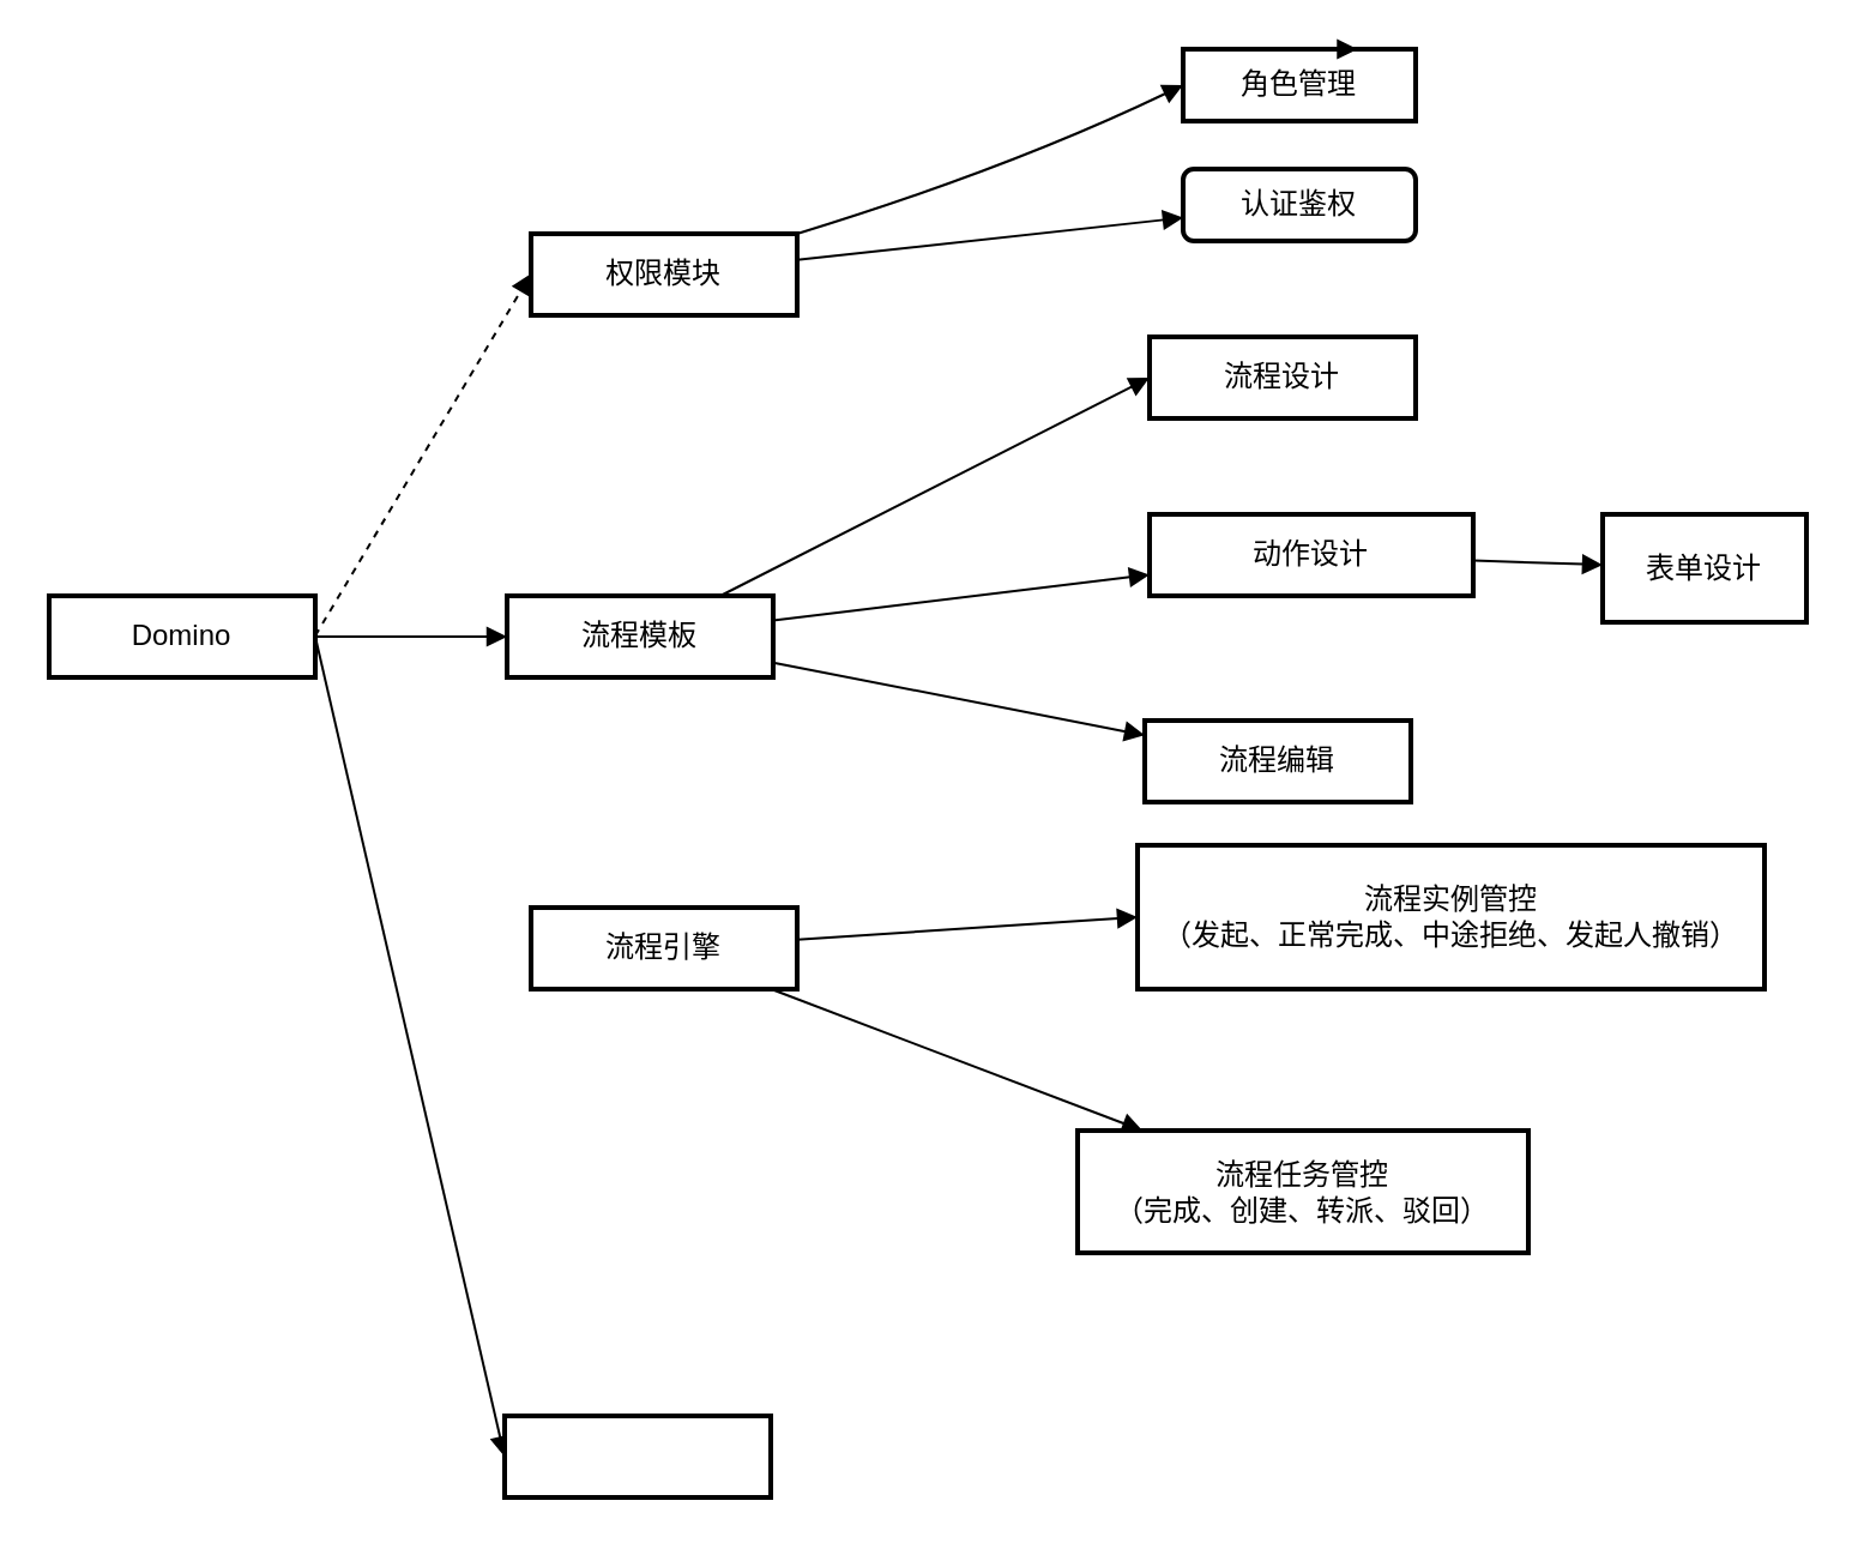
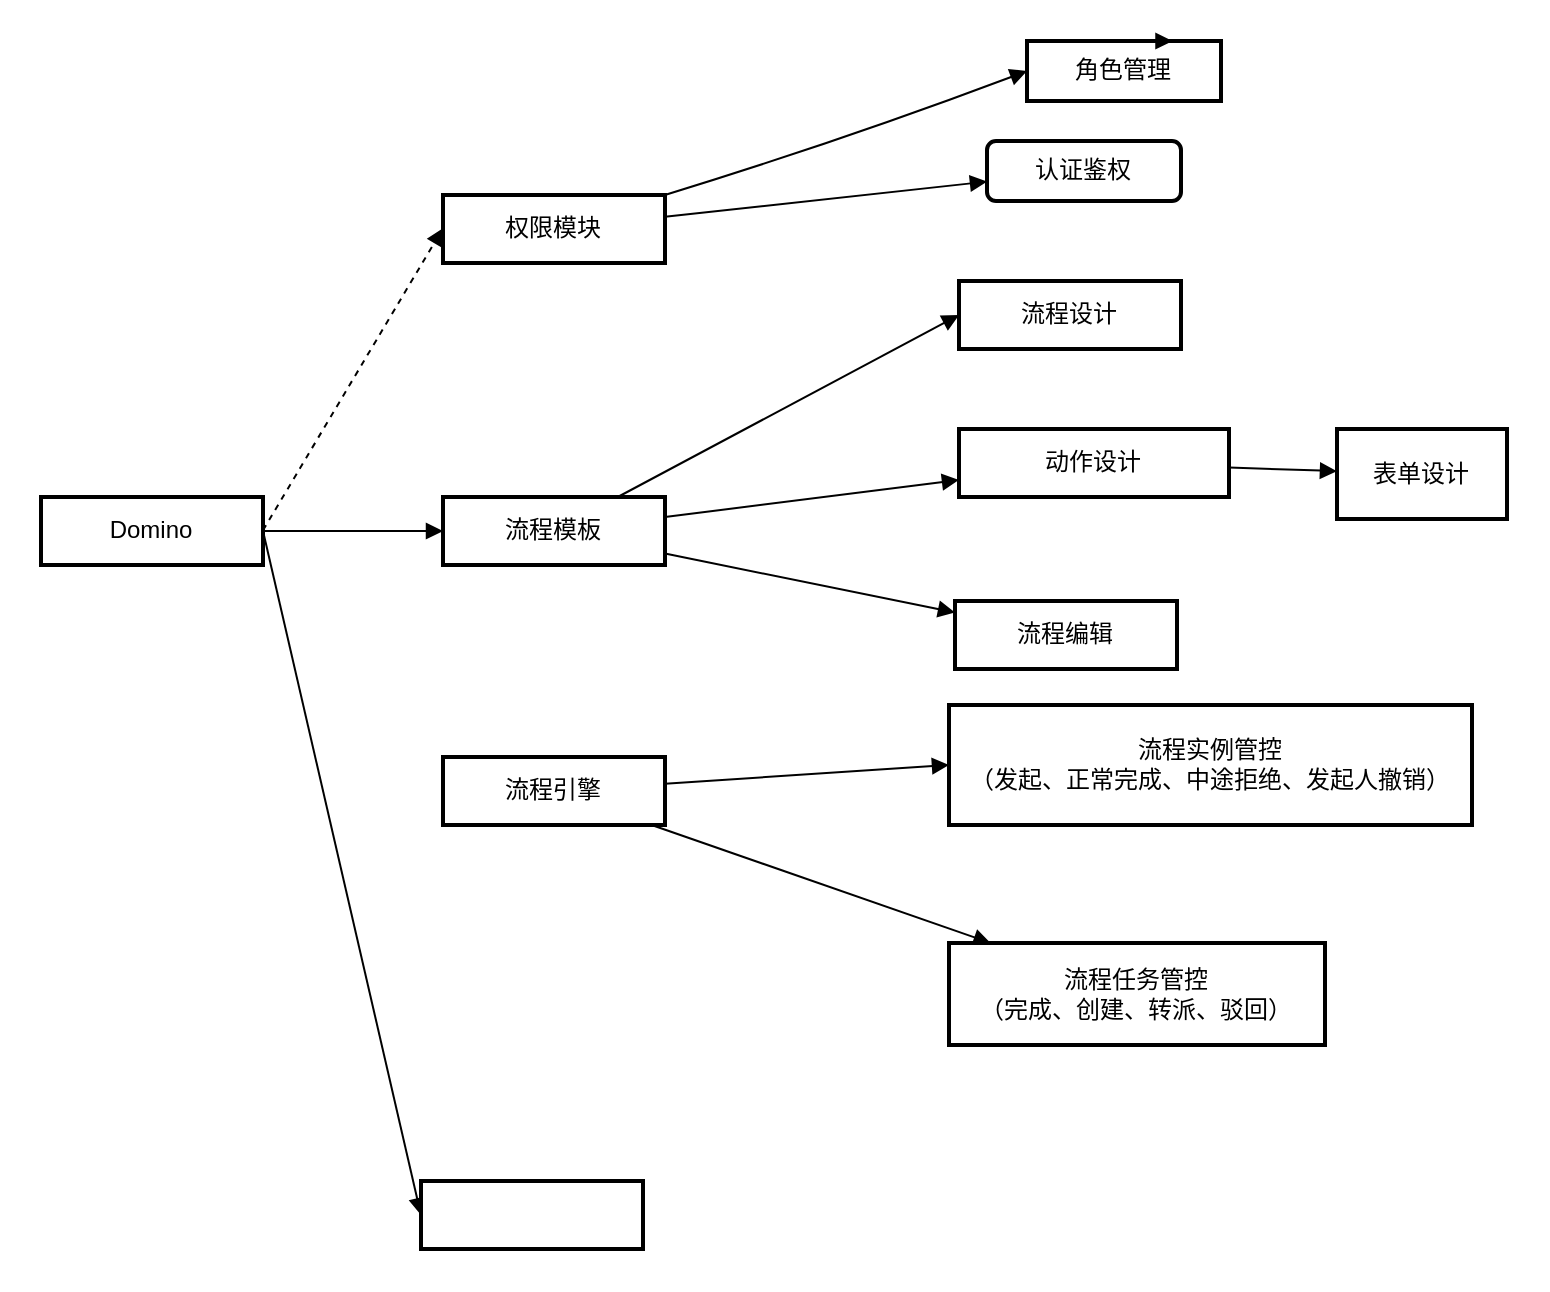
- <mxCell id="9" value="角色管理" style="whiteSpace=wrap;strokeWidth=2;" vertex="1" parent="1"><mxGeometry x="493" y="20" width="97" height="30" as="geometry" /></mxCell>
+ <mxCell id="9" value="角色管理" style="whiteSpace=wrap;strokeWidth=2;" vertex="1" parent="1"><mxGeometry x="513" y="20" width="97" height="30" as="geometry" /></mxCell>
- <mxCell id="15" value="流程模板" style="whiteSpace=wrap;strokeWidth=2;" vertex="1" parent="1"><mxGeometry x="211" y="248" width="111" height="34" as="geometry" /></mxCell>
+ <mxCell id="15" value="流程模板" style="whiteSpace=wrap;strokeWidth=2;" vertex="1" parent="1"><mxGeometry x="221" y="248" width="111" height="34" as="geometry" /></mxCell>
- <mxCell id="25" value="流程任务管控&#10;（完成、创建、转派、驳回）" style="whiteSpace=wrap;strokeWidth=2;" vertex="1" parent="1"><mxGeometry x="449" y="471" width="188" height="51" as="geometry" /></mxCell>
+ <mxCell id="25" value="流程任务管控&#10;（完成、创建、转派、驳回）" style="whiteSpace=wrap;strokeWidth=2;" vertex="1" parent="1"><mxGeometry x="474" y="471" width="188" height="51" as="geometry" /></mxCell>
